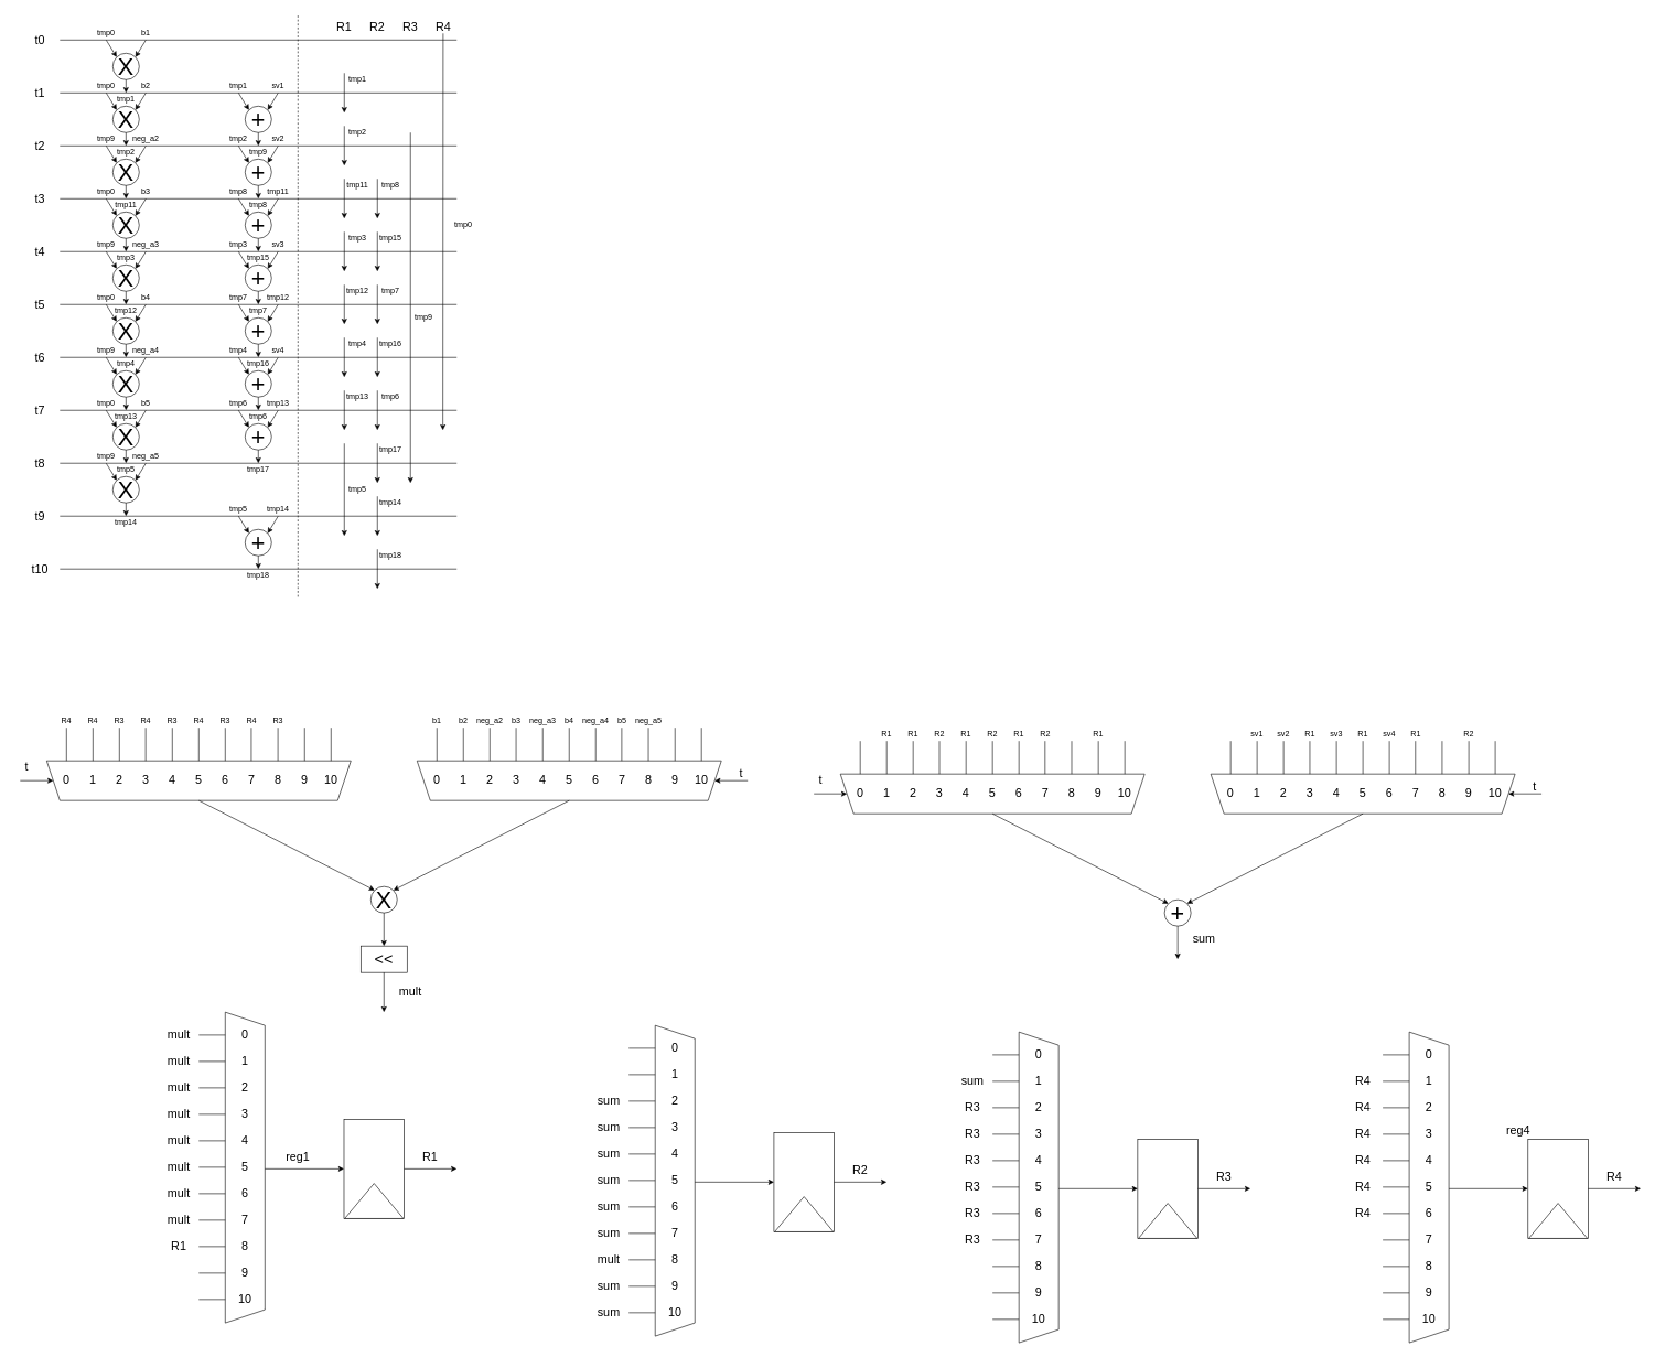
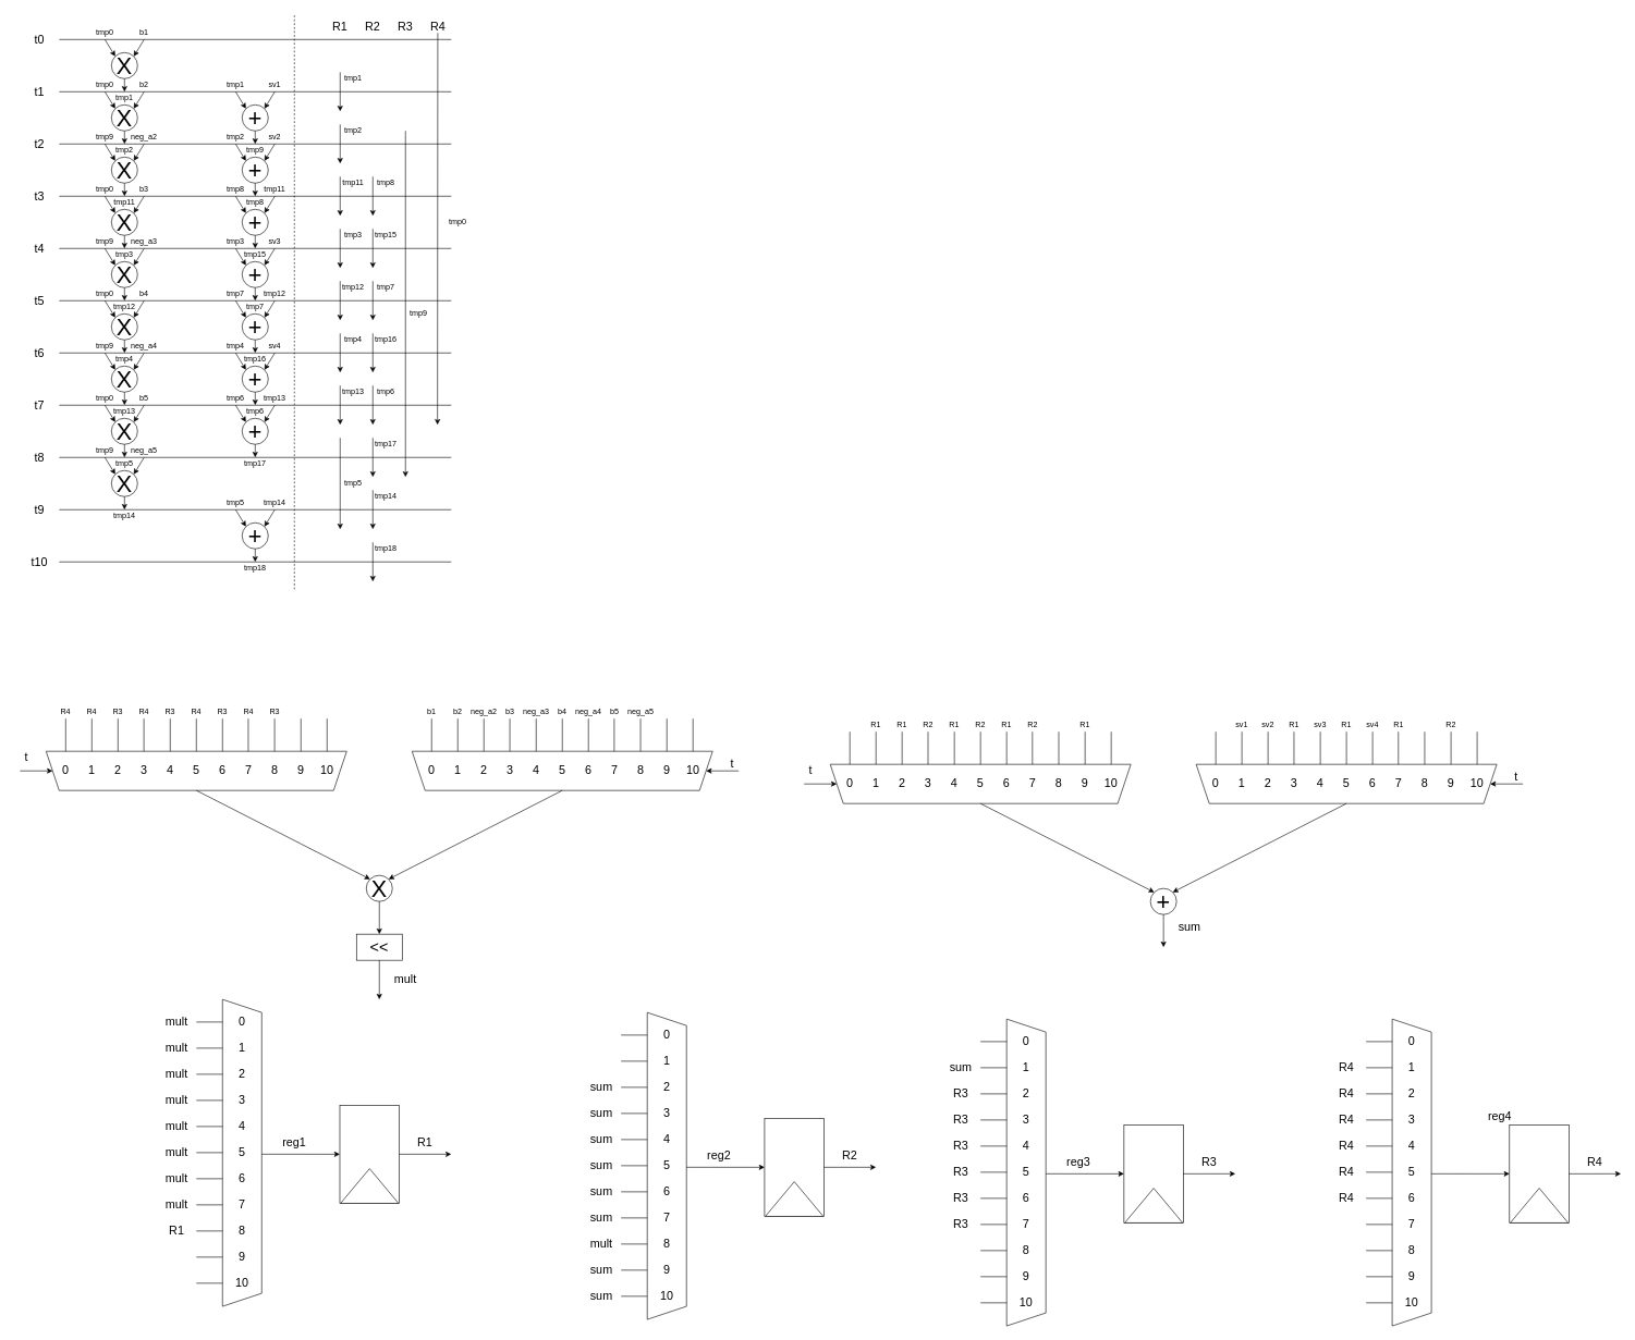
+ <mxCell id="403" value="&lt;font style=&quot;font-size: 18px&quot;&gt;reg2&lt;/font&gt;" style="text;html=1;strokeColor=none;fillColor=none;align=center;verticalAlign=middle;whiteSpace=wrap;rounded=0;" vertex="1" parent="1"><mxGeometry x="1080" y="1760" width="40" height="20" as="geometry" /></mxCell>
+ <mxCell id="440" value="&lt;font style=&quot;font-size: 18px&quot;&gt;reg3&lt;/font&gt;" style="text;html=1;strokeColor=none;fillColor=none;align=center;verticalAlign=middle;whiteSpace=wrap;rounded=0;" vertex="1" parent="1"><mxGeometry x="1630" y="1770" width="40" height="20" as="geometry" /></mxCell>
